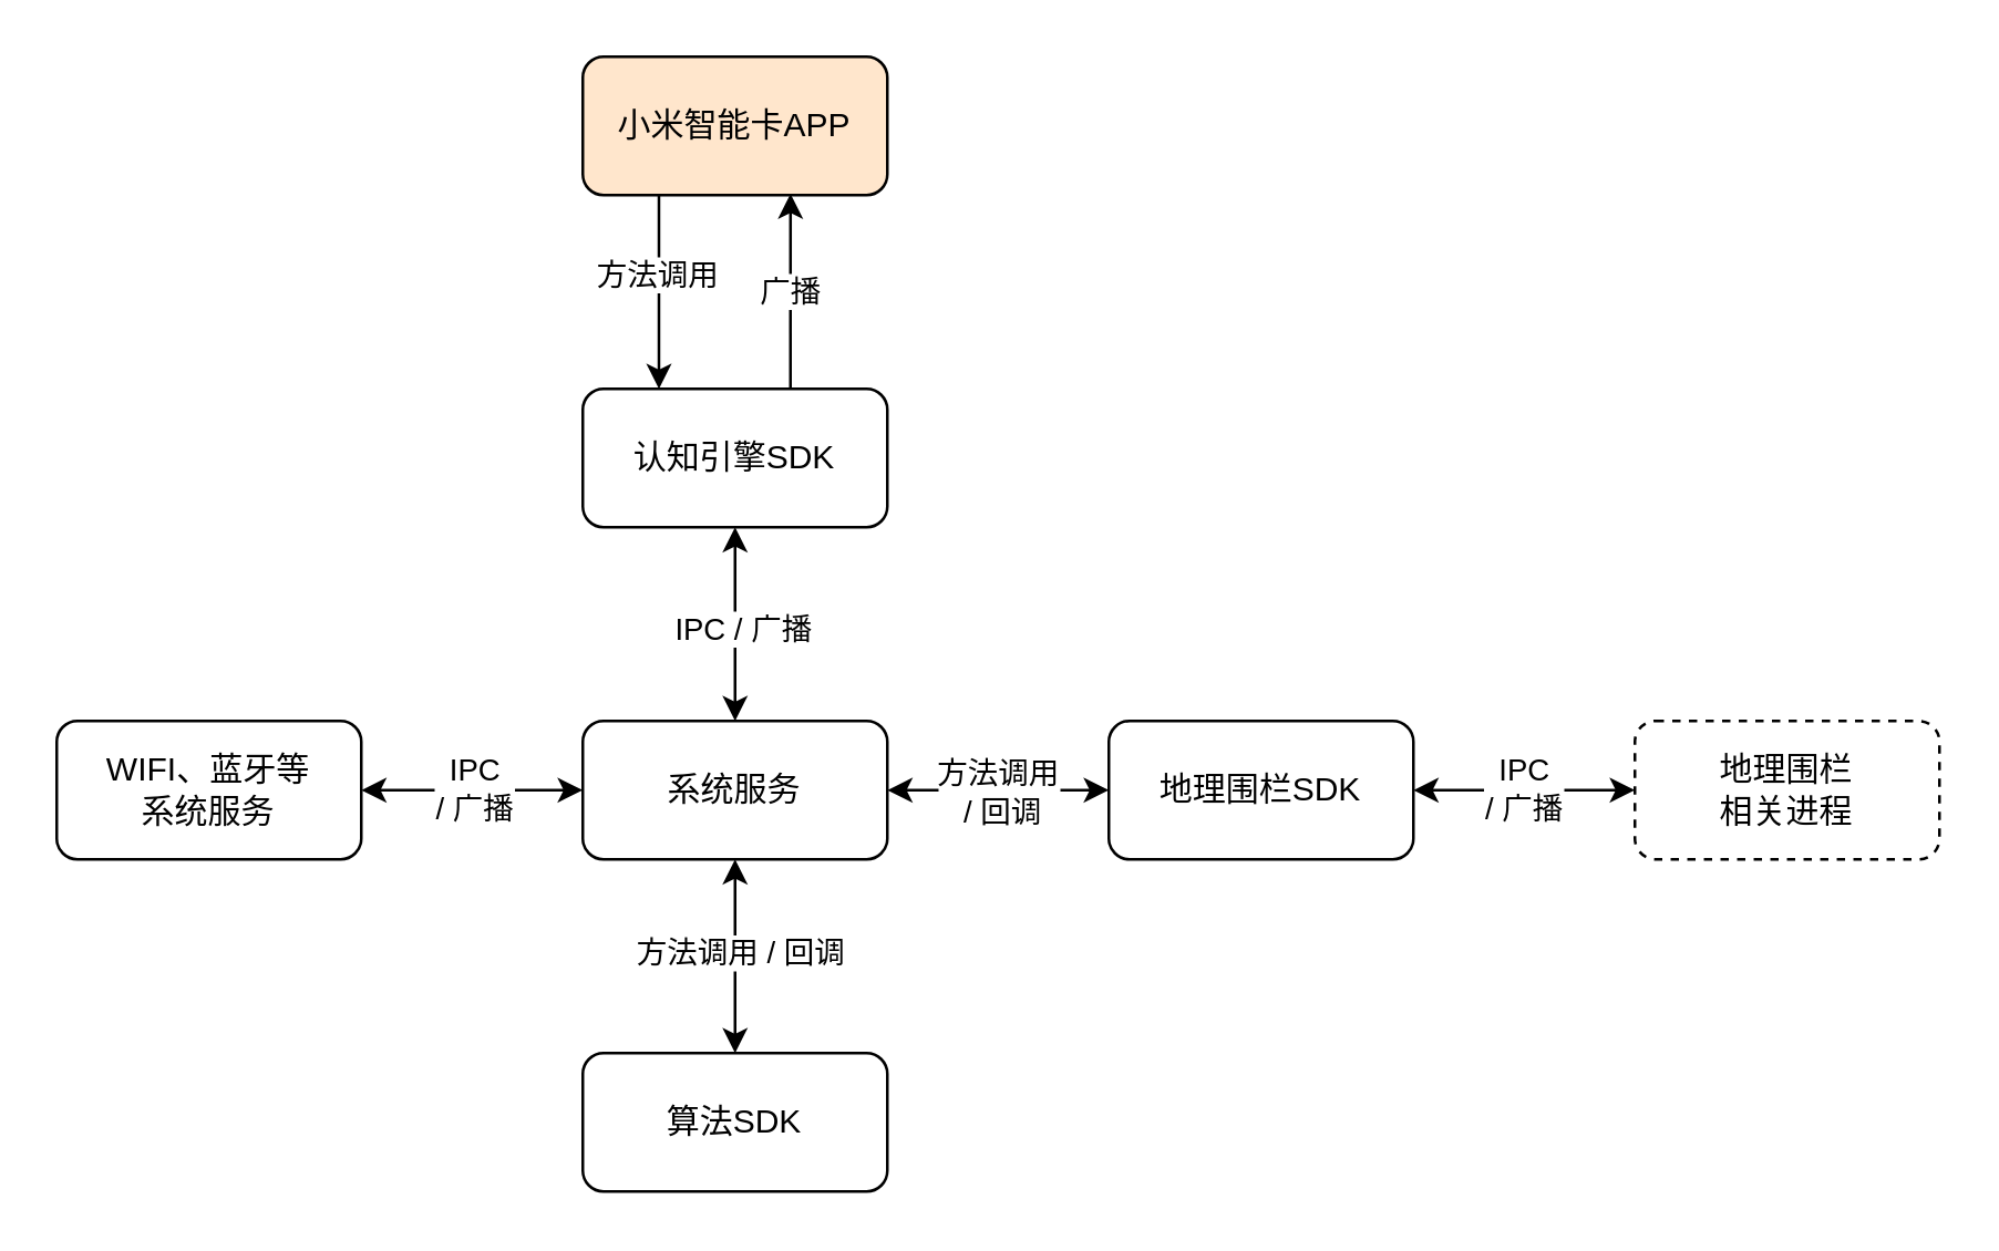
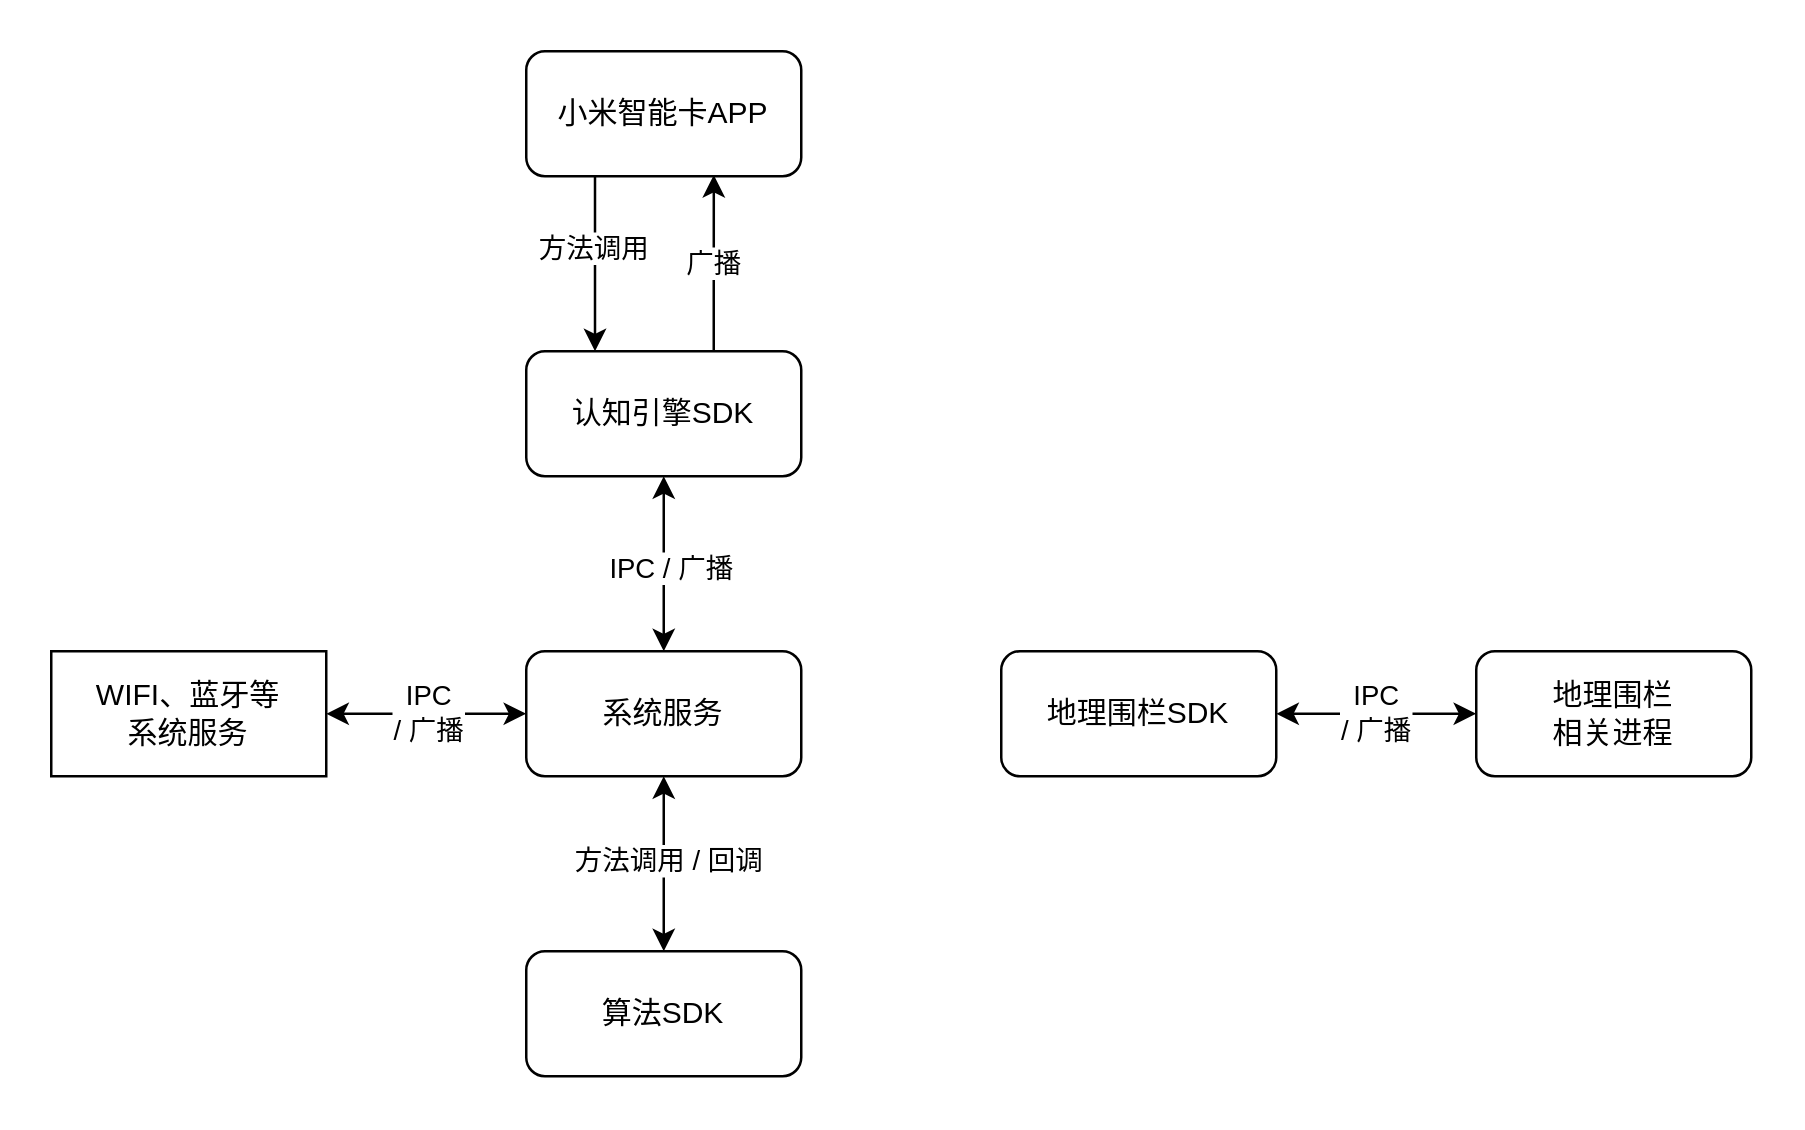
- <mxCell id="4" value="小米智能卡APP" style="rounded=1;whiteSpace=wrap;html=1;fillColor=#ffe6cc;" vertex="1" parent="1"><mxGeometry x="210" y="20" width="110" height="50" as="geometry" /></mxCell>
+ <mxCell id="4" value="小米智能卡APP" style="rounded=1;whiteSpace=wrap;html=1;" vertex="1" parent="1"><mxGeometry x="210" y="20" width="110" height="50" as="geometry" /></mxCell>
- <mxCell id="12" value="WIFI、蓝牙等&lt;br&gt;系统服务" style="rounded=1;whiteSpace=wrap;html=1;" vertex="1" parent="1"><mxGeometry x="20" y="260" width="110" height="50" as="geometry" /></mxCell>
+ <mxCell id="12" value="WIFI、蓝牙等&lt;br&gt;系统服务" style="whiteSpace=wrap;html=1;rounded=0;" vertex="1" parent="1"><mxGeometry x="20" y="260" width="110" height="50" as="geometry" /></mxCell>
- <mxCell id="15" value="" style="endArrow=classic;startArrow=classic;html=1;rounded=0;entryX=0;entryY=0.5;entryDx=0;entryDy=0;exitX=1;exitY=0.5;exitDx=0;exitDy=0;" edge="1" parent="1" source="7" target="11"><mxGeometry width="50" height="50" relative="1" as="geometry"><mxPoint x="330" y="360" as="sourcePoint" /><mxPoint x="380" y="310" as="targetPoint" /></mxGeometry></mxCell>
- <mxCell id="16" value="方法调用&lt;br&gt;&amp;nbsp;/ 回调" style="edgeLabel;html=1;align=center;verticalAlign=middle;resizable=0;points=[];" vertex="1" connectable="0" parent="15"><mxGeometry x="-0.025" y="1" relative="1" as="geometry"><mxPoint y="1" as="offset" /></mxGeometry></mxCell>
- <mxCell id="19" value="地理围栏&lt;br&gt;相关进程" style="rounded=1;whiteSpace=wrap;html=1;dashed=1;" vertex="1" parent="1"><mxGeometry x="590" y="260" width="110" height="50" as="geometry" /></mxCell>
+ <mxCell id="19" value="地理围栏&lt;br&gt;相关进程" style="rounded=1;whiteSpace=wrap;html=1;" vertex="1" parent="1"><mxGeometry x="590" y="260" width="110" height="50" as="geometry" /></mxCell>
